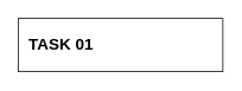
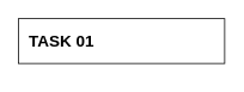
- <mxCell id="2" value="&lt;div style=&quot;text-align: justify&quot;&gt;&lt;span&gt;&lt;font style=&quot;font-size: 18px&quot;&gt;&lt;b&gt;&lt;span style=&quot;white-space: pre&quot;&gt; &lt;/span&gt;&lt;span style=&quot;white-space: pre&quot;&gt; &lt;/span&gt;TASK 01&lt;/b&gt;&lt;/font&gt;&lt;/span&gt;&lt;/div&gt;" style="rounded=0;whiteSpace=wrap;html=1;fillColor=none;align=left;" vertex="1" parent="1"><mxGeometry x="20" y="20" width="230" height="60" as="geometry" /></mxCell>
+ <mxCell id="2" value="&lt;div style=&quot;text-align: justify&quot;&gt;&lt;span&gt;&lt;font style=&quot;font-size: 18px&quot;&gt;&lt;b&gt;&lt;span style=&quot;white-space: pre&quot;&gt; &lt;/span&gt;&lt;span style=&quot;white-space: pre&quot;&gt; &lt;/span&gt;TASK 01&lt;/b&gt;&lt;/font&gt;&lt;/span&gt;&lt;/div&gt;" style="rounded=0;whiteSpace=wrap;html=1;fillColor=none;align=left;" vertex="1" parent="1"><mxGeometry x="20" y="20" width="230" height="50" as="geometry" /></mxCell>
